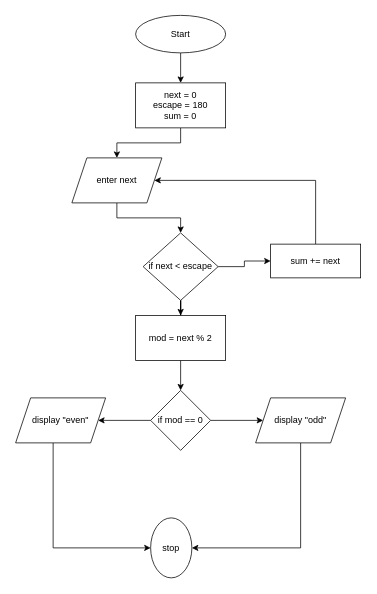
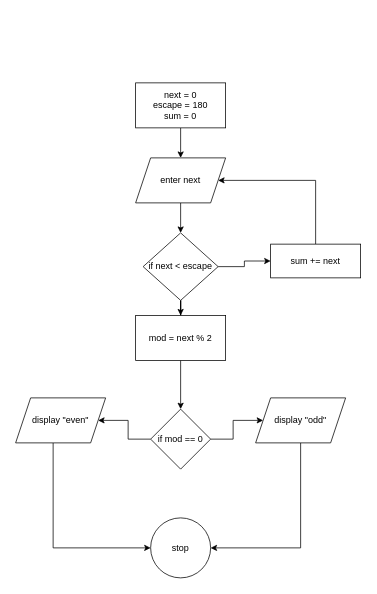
- <mxCell id="3" value="Start" style="ellipse;whiteSpace=wrap;html=1;" parent="1" vertex="1"><mxGeometry x="180" y="20" width="120" height="50" as="geometry" /></mxCell>
- <mxCell id="2" value="" style="edgeStyle=orthogonalEdgeStyle;rounded=0;orthogonalLoop=1;jettySize=auto;html=1;" parent="1" source="3" target="5" edge="1"><mxGeometry relative="1" as="geometry" /></mxCell>
- <mxCell id="7" value="enter next" style="shape=parallelogram;perimeter=parallelogramPerimeter;whiteSpace=wrap;html=1;fixedSize=1;" parent="1" vertex="1"><mxGeometry x="95" y="210" width="120" height="60" as="geometry" /></mxCell>
+ <mxCell id="7" value="enter next" style="shape=parallelogram;perimeter=parallelogramPerimeter;whiteSpace=wrap;html=1;fixedSize=1;" parent="1" vertex="1"><mxGeometry x="180" y="210" width="120" height="60" as="geometry" /></mxCell>
- <mxCell id="18" value="if mod == 0" style="rhombus;whiteSpace=wrap;html=1;rounded=0;" parent="1" vertex="1"><mxGeometry x="200" y="520" width="80" height="80" as="geometry" /></mxCell>
+ <mxCell id="18" value="if mod == 0" style="rhombus;whiteSpace=wrap;html=1;rounded=0;" parent="1" vertex="1"><mxGeometry x="200" y="545" width="80" height="80" as="geometry" /></mxCell>
- <mxCell id="23" value="stop" style="ellipse;whiteSpace=wrap;html=1;rounded=0;" parent="1" vertex="1"><mxGeometry x="200" y="690" width="55" height="80" as="geometry" /></mxCell>
+ <mxCell id="23" value="stop" style="ellipse;whiteSpace=wrap;html=1;rounded=0;" parent="1" vertex="1"><mxGeometry x="200" y="690" width="80" height="80" as="geometry" /></mxCell>
